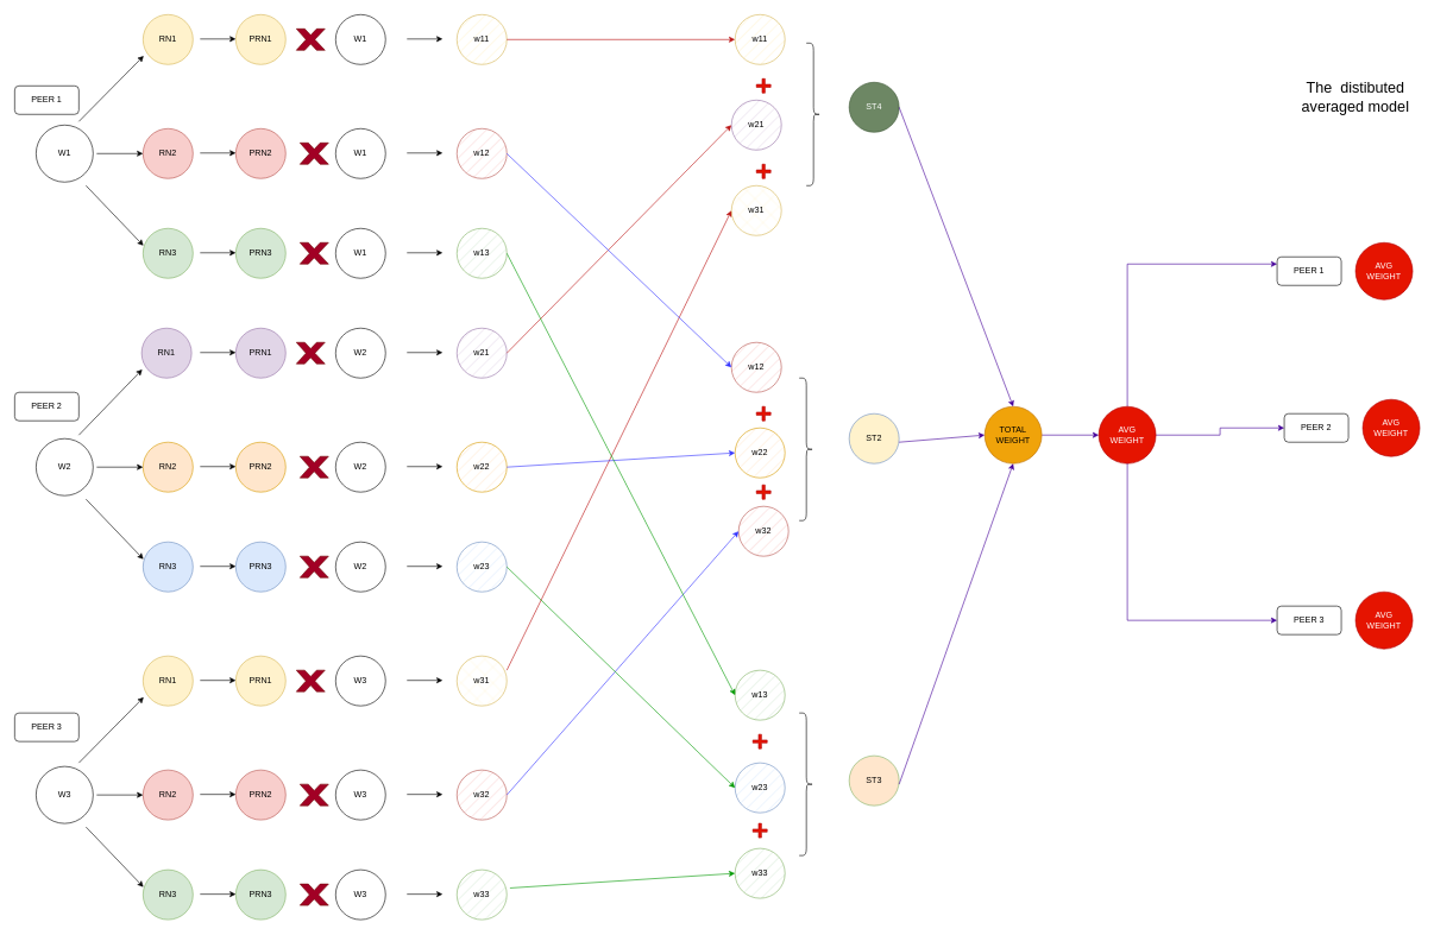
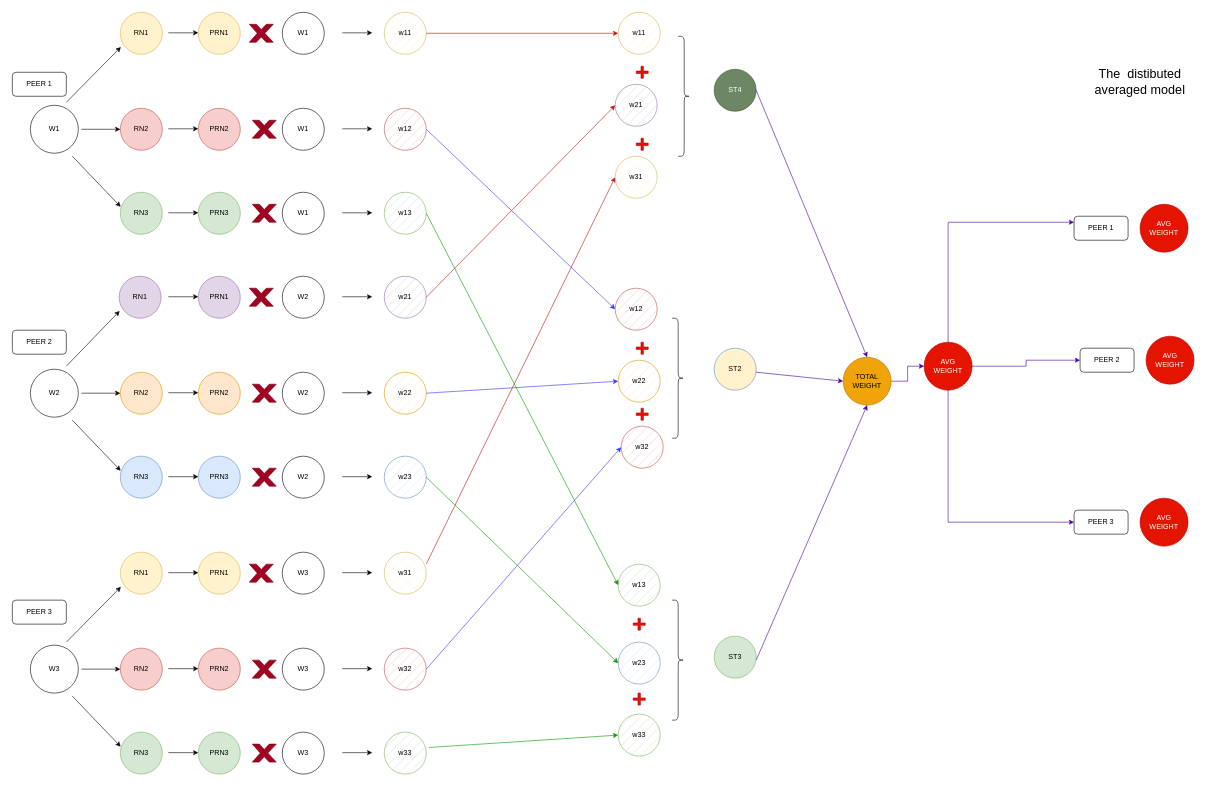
- <mxCell id="105" value="TOTAL WEIGHT" style="ellipse;whiteSpace=wrap;html=1;aspect=fixed;fillColor=#f0a30a;fontColor=#000000;strokeColor=#BD7000;" vertex="1" parent="1"><mxGeometry x="1380" y="570" width="80" height="80" as="geometry" /></mxCell>
+ <mxCell id="105" value="TOTAL WEIGHT" style="ellipse;whiteSpace=wrap;html=1;aspect=fixed;fillColor=#f0a30a;fontColor=#000000;strokeColor=#BD7000;" vertex="1" parent="1"><mxGeometry x="1405" y="595" width="80" height="80" as="geometry" /></mxCell>
- <mxCell id="103" value="ST3" style="ellipse;whiteSpace=wrap;html=1;aspect=fixed;fillColor=#ffe6cc;strokeColor=#82b366;" vertex="1" parent="1"><mxGeometry x="1190" y="1060" width="70" height="70" as="geometry" /></mxCell>
+ <mxCell id="103" value="ST3" style="ellipse;whiteSpace=wrap;html=1;aspect=fixed;fillColor=#d5e8d4;strokeColor=#82b366;" vertex="1" parent="1"><mxGeometry x="1190" y="1060" width="70" height="70" as="geometry" /></mxCell>
